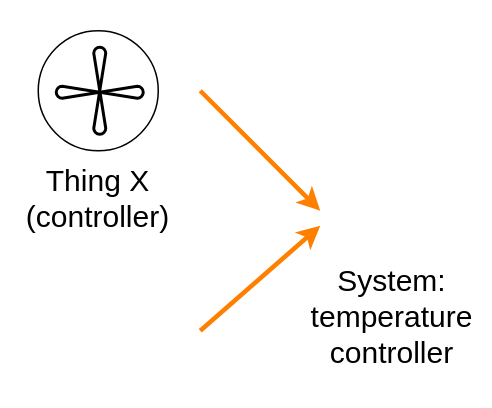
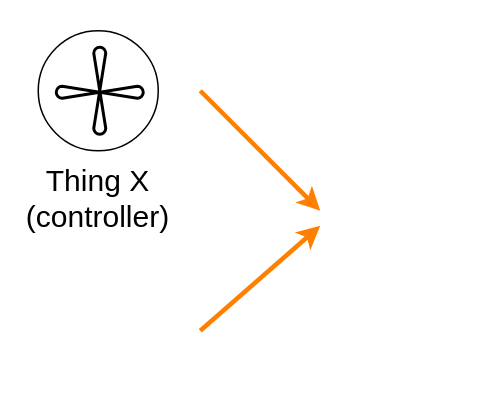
- <mxCell id="11" value="System:&lt;br&gt;temperature&lt;br&gt;controller&lt;br&gt;" style="text;html=1;strokeColor=none;fillColor=none;align=center;verticalAlign=middle;whiteSpace=wrap;rounded=0;fontSize=20;fontColor=#000000;" vertex="1" parent="1"><mxGeometry x="215.5" y="185" width="90" height="50" as="geometry" /></mxCell>
